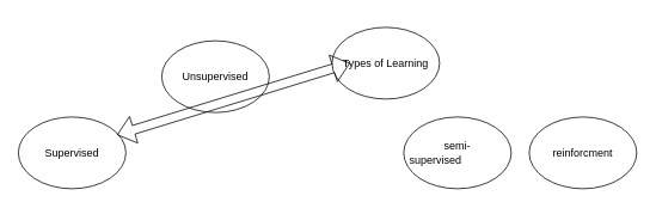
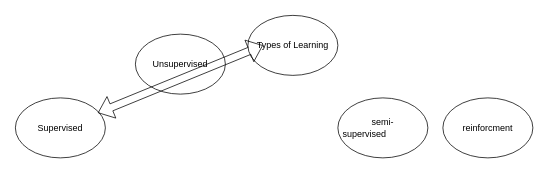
- <mxCell id="2" value="Types of Learning" style="ellipse;whiteSpace=wrap;html=1;" vertex="1" parent="1"><mxGeometry x="370" y="30" width="120" height="80" as="geometry" /></mxCell>
+ <mxCell id="2" value="Types of Learning" style="ellipse;whiteSpace=wrap;html=1;" vertex="1" parent="1"><mxGeometry x="330" width="120" height="80" as="geometry" y="20" /></mxCell>
